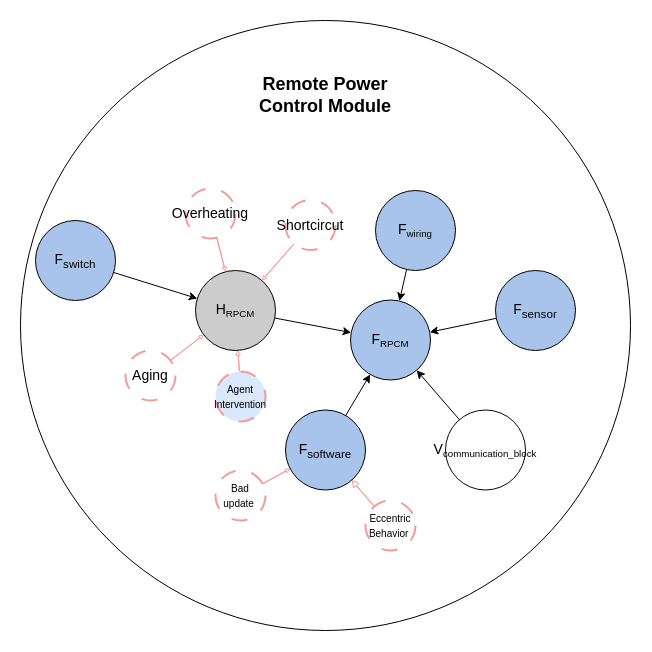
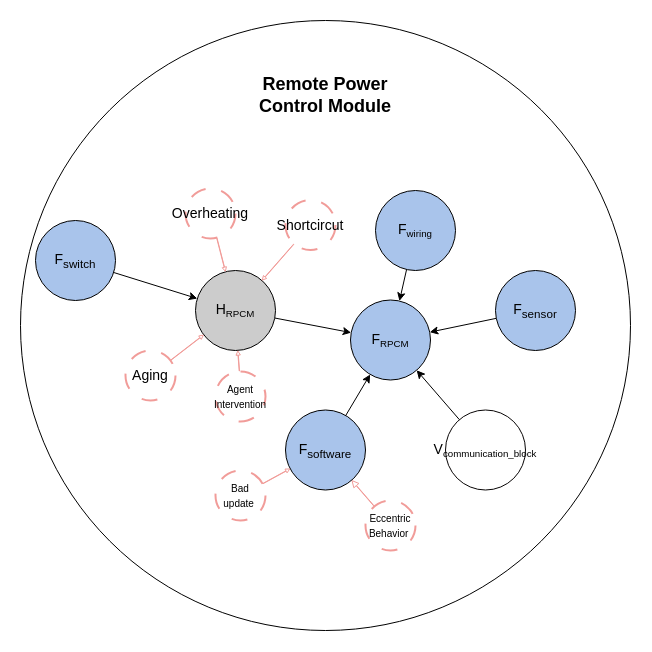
- <mxCell id="20" value="&lt;font style=&quot;font-size: 10px;&quot;&gt;Agent Intervention&lt;/font&gt;" style="ellipse;whiteSpace=wrap;html=1;aspect=fixed;fillColor=#dae8fc;strokeColor=#F19C99;strokeWidth=2;dashed=1;dashPattern=8 8;direction=north;" vertex="1" parent="1"><mxGeometry x="215" y="371" width="50" height="50" as="geometry" /></mxCell>
+ <mxCell id="20" value="&lt;font style=&quot;font-size: 10px;&quot;&gt;Agent Intervention&lt;/font&gt;" style="ellipse;whiteSpace=wrap;html=1;aspect=fixed;fillColor=#FFFFFF;strokeColor=#F19C99;strokeWidth=2;dashed=1;dashPattern=8 8;direction=north;" vertex="1" parent="1"><mxGeometry x="215" y="371" width="50" height="50" as="geometry" /></mxCell>
